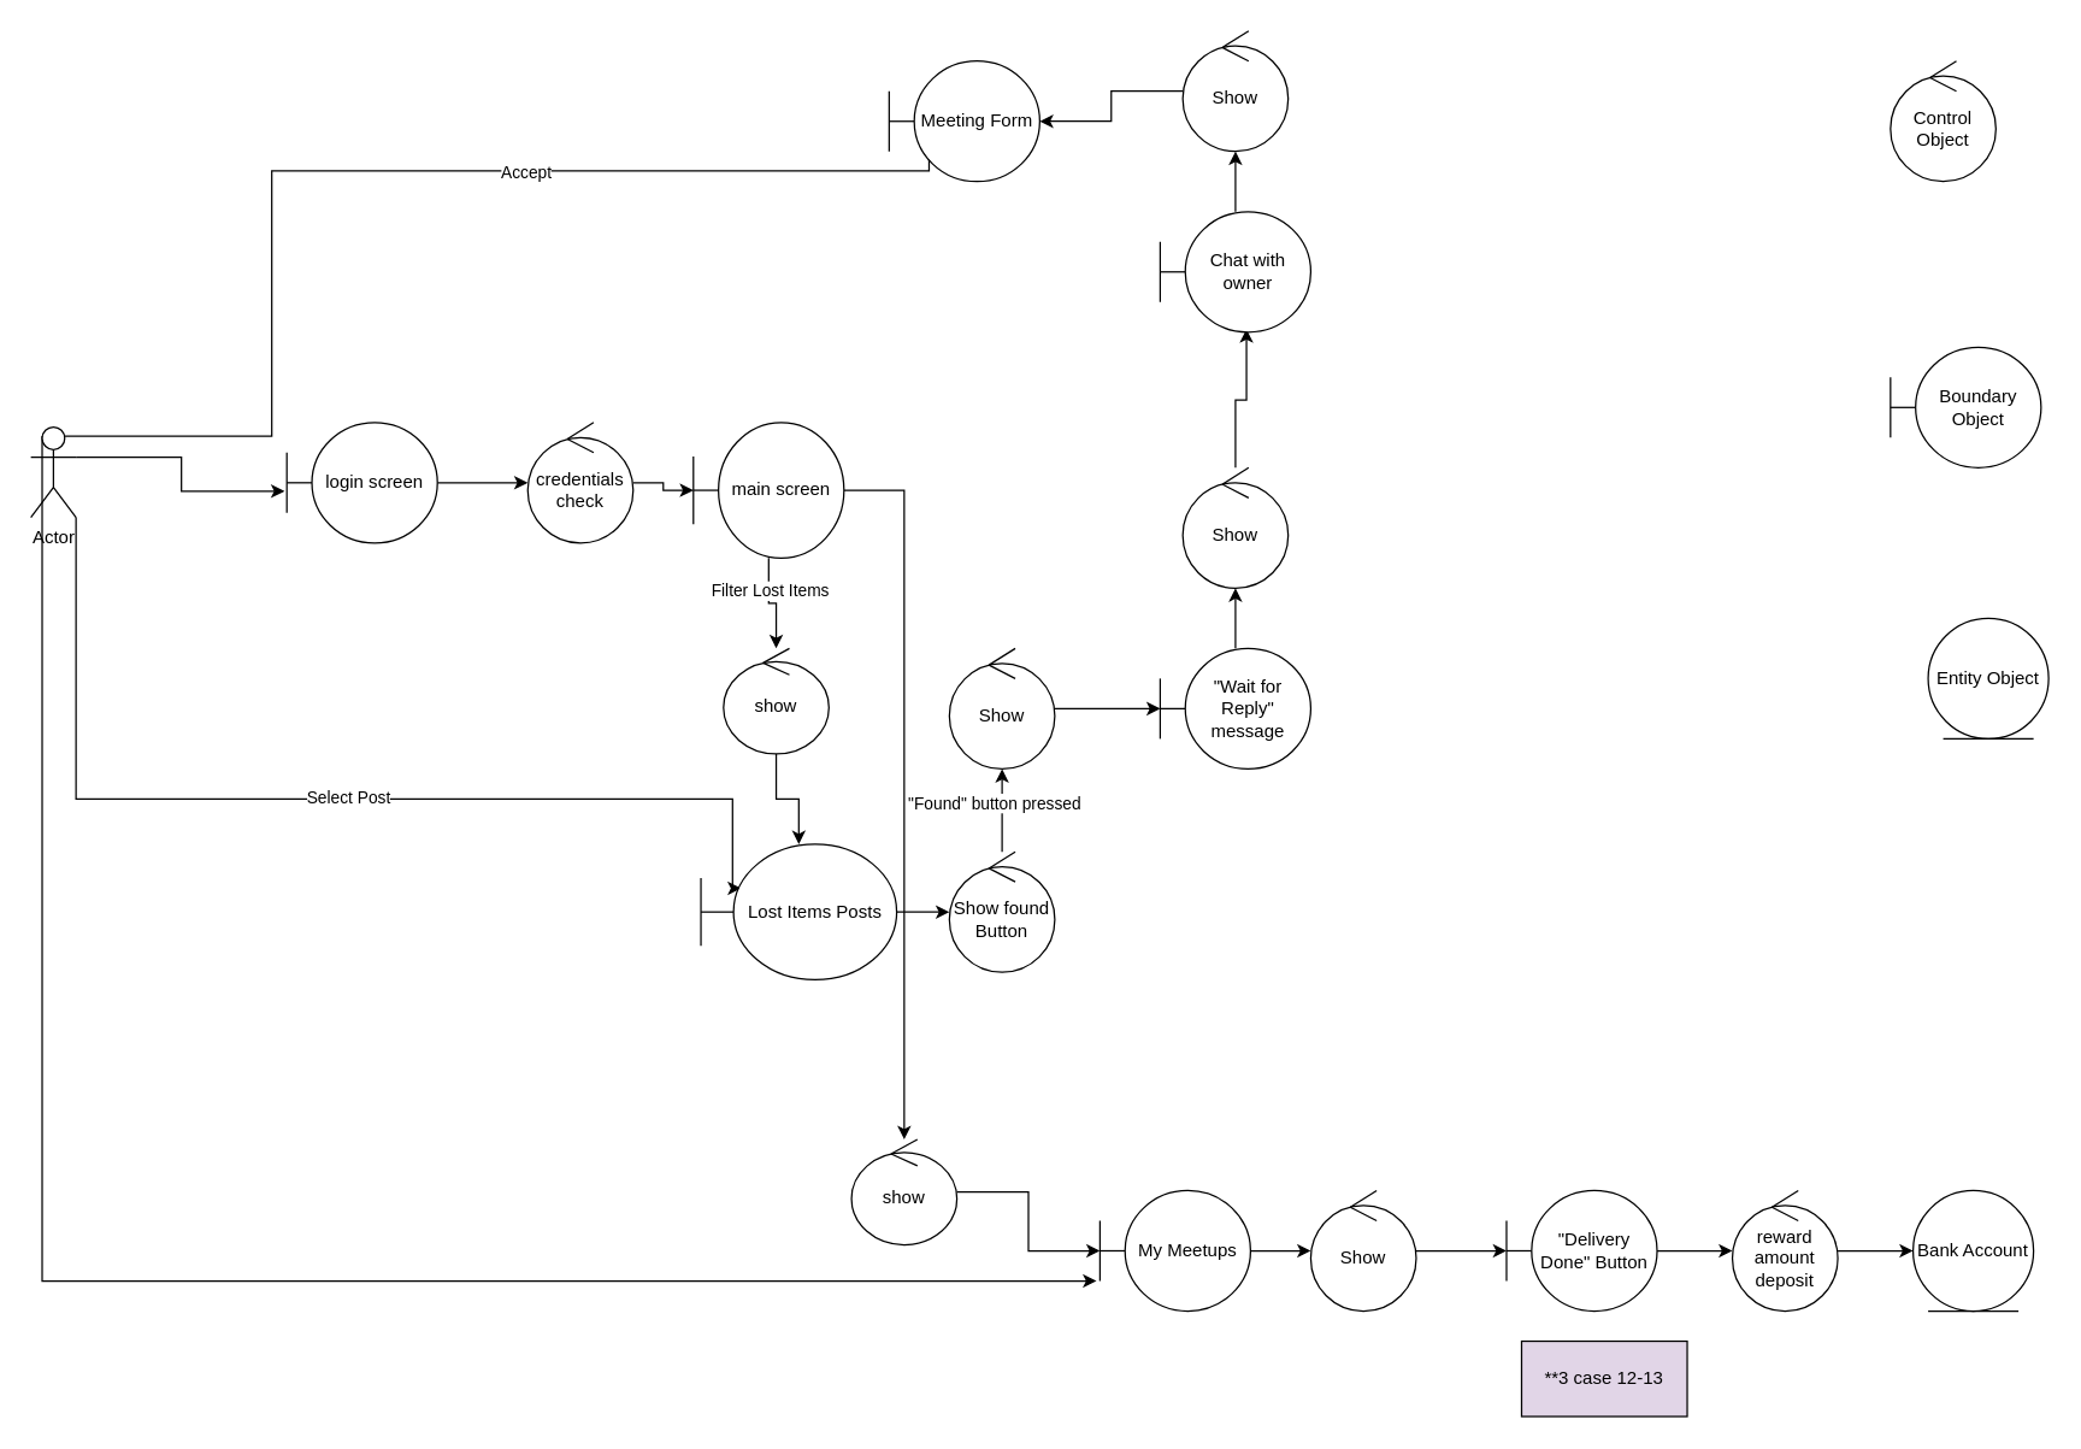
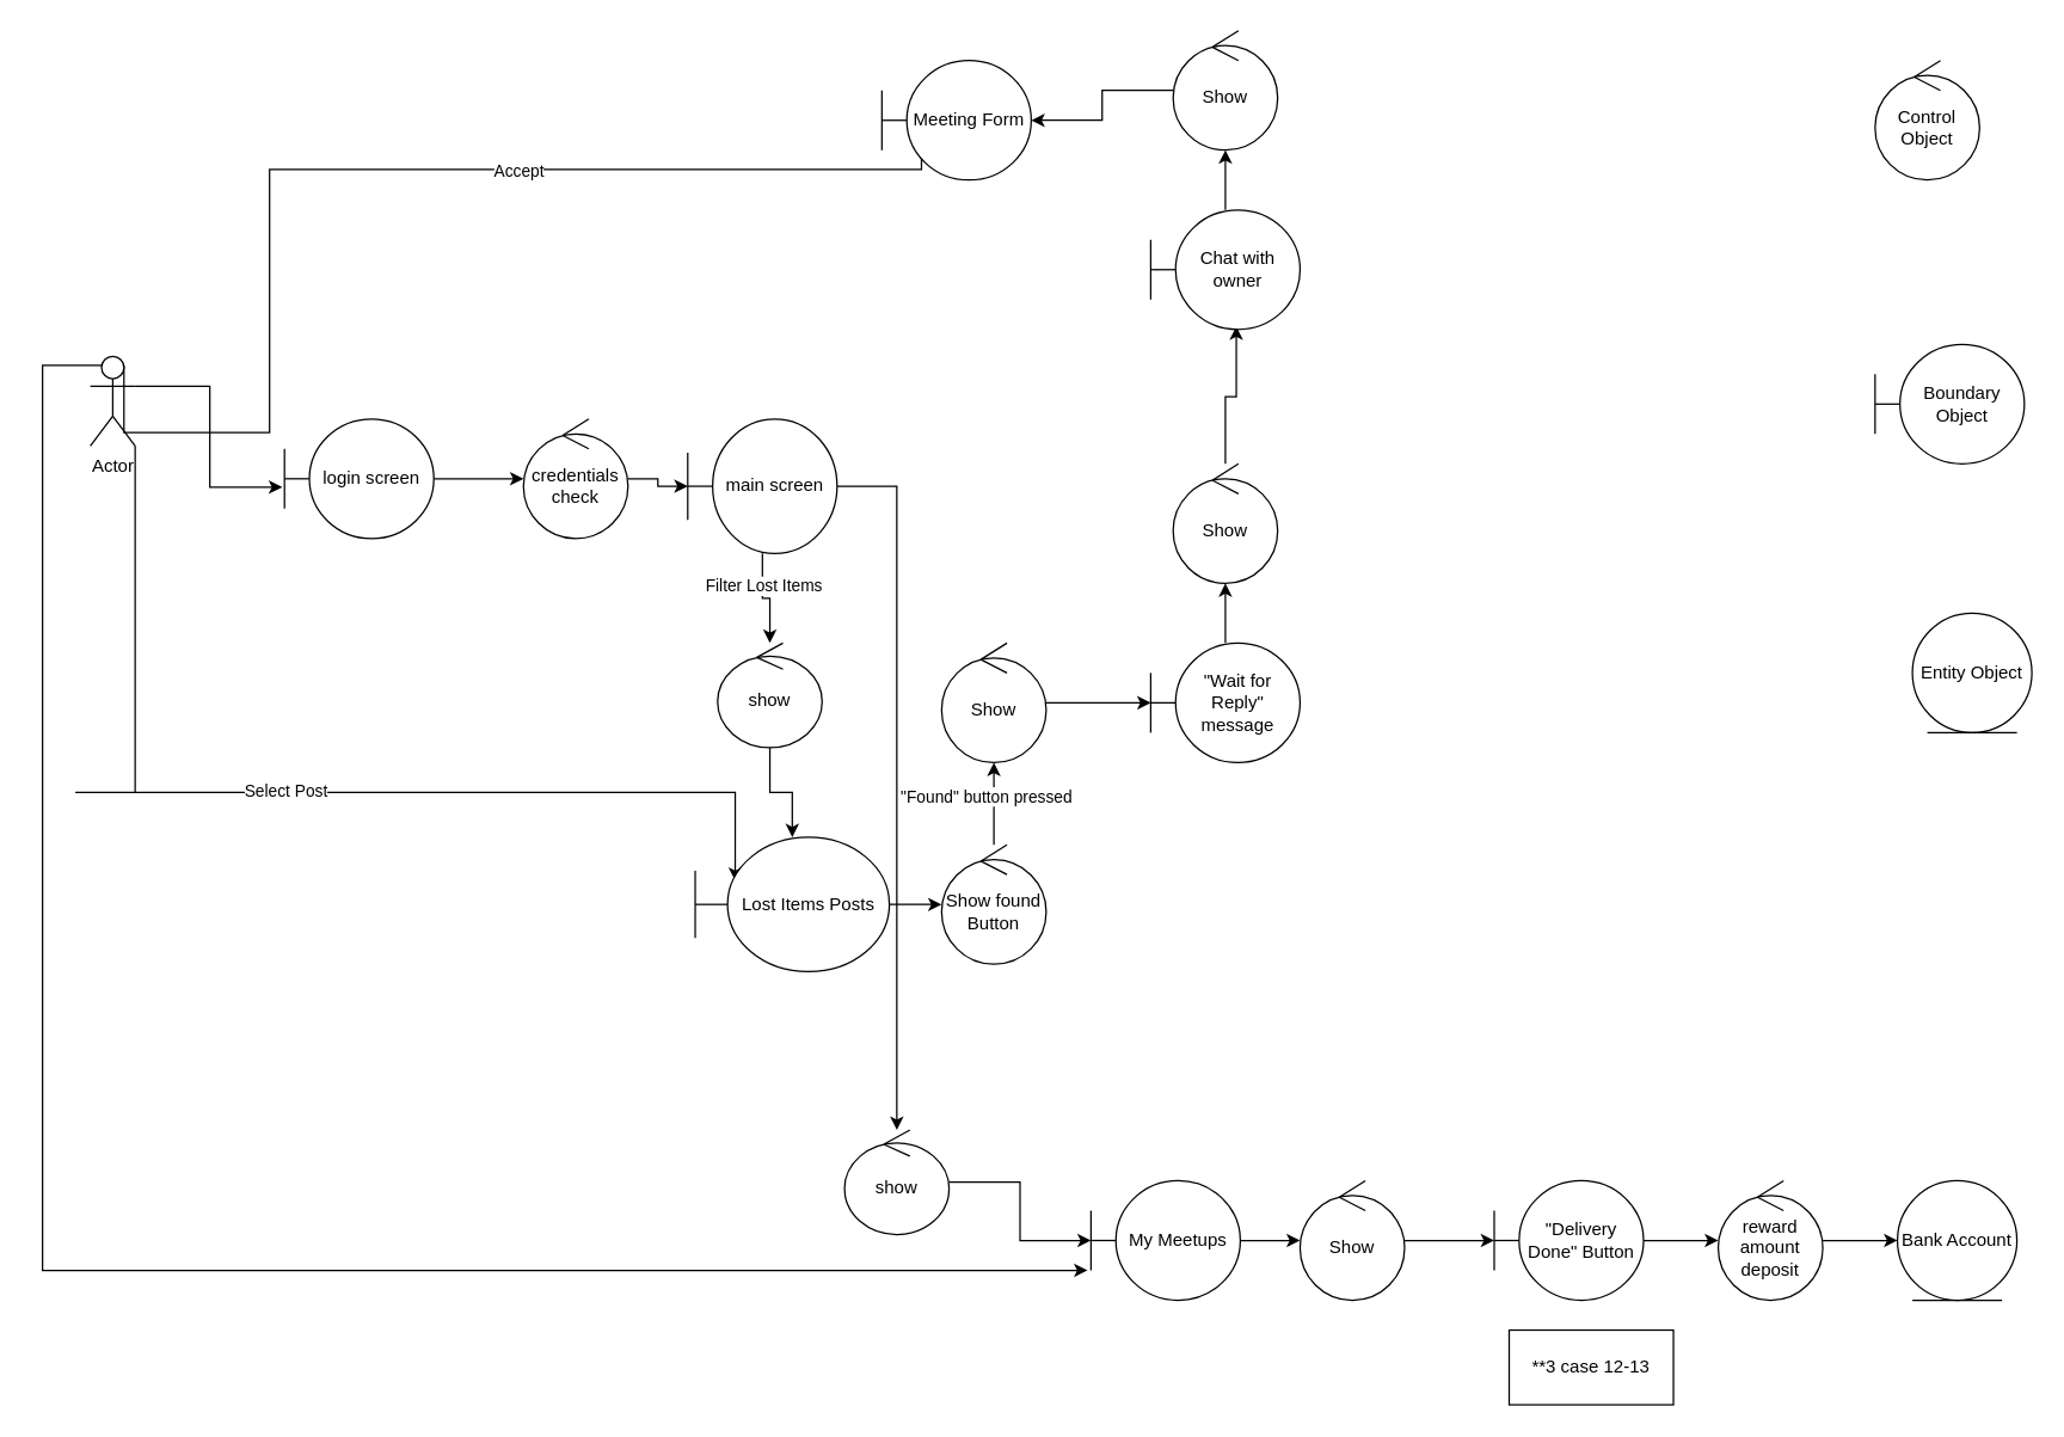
- <mxCell id="11" value="Actor" style="shape=umlActor;verticalLabelPosition=bottom;verticalAlign=top;html=1;" vertex="1" parent="1"><mxGeometry x="20" y="283" width="30" height="60" as="geometry" /></mxCell>
+ <mxCell id="11" value="Actor" style="shape=umlActor;verticalLabelPosition=bottom;verticalAlign=top;html=1;" vertex="1" parent="1"><mxGeometry x="60" y="238" width="30" height="60" as="geometry" /></mxCell>
- <mxCell id="46" value="**3 case 12-13" style="html=1;whiteSpace=wrap;fillColor=#e1d5e7;" vertex="1" parent="1"><mxGeometry x="1010" y="890" width="110" height="50" as="geometry" /></mxCell>
+ <mxCell id="46" value="**3 case 12-13" style="html=1;whiteSpace=wrap;" vertex="1" parent="1"><mxGeometry x="1010" y="890" width="110" height="50" as="geometry" /></mxCell>
